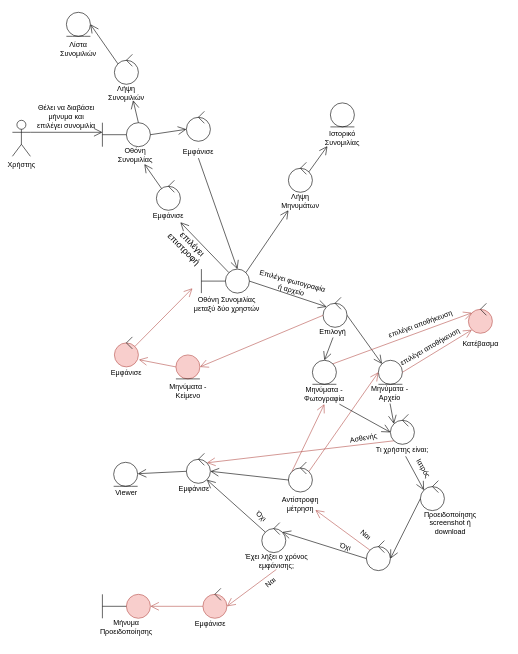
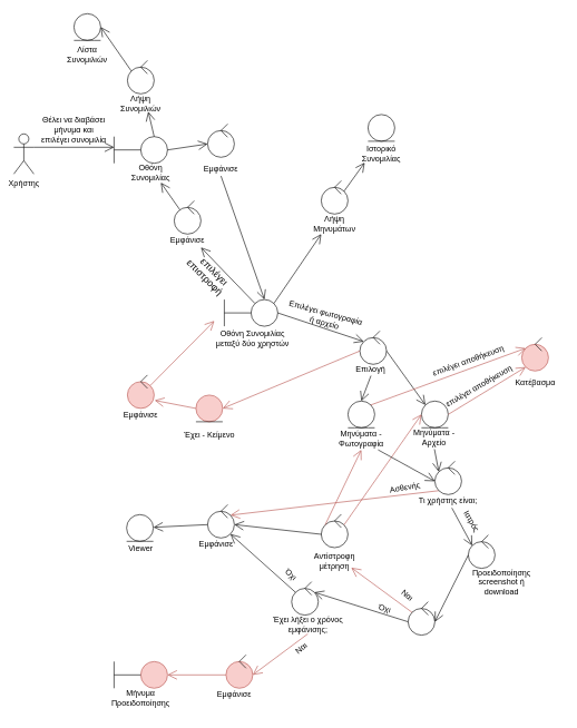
- <mxCell id="74" value="Μηνύματα - Κείμενο" style="text;html=1;align=center;verticalAlign=middle;whiteSpace=wrap;rounded=0;" parent="1" vertex="1"><mxGeometry x="262.5" y="638" width="100" height="26" as="geometry" /></mxCell>
+ <mxCell id="74" value="Έχει - Κείμενο" style="text;html=1;align=center;verticalAlign=middle;whiteSpace=wrap;rounded=0;" parent="1" vertex="1"><mxGeometry x="262.5" y="638" width="100" height="26" as="geometry" /></mxCell>
